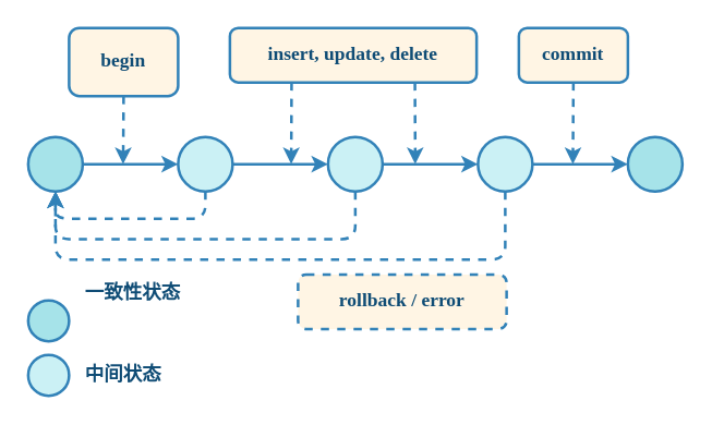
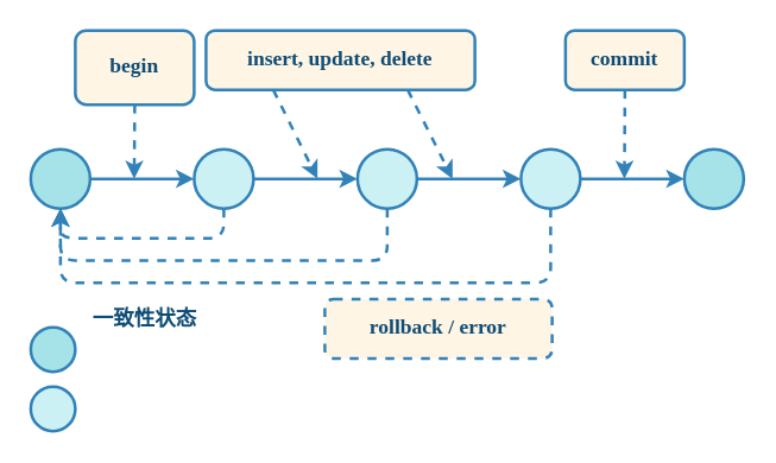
- <mxCell id="20" value="insert, update, delete" style="rounded=1;whiteSpace=wrap;html=1;fillColor=#FFF5E4;strokeColor=#3282B8;fontFamily=ZCOOL QingKe HuangYou;fontStyle=1;shadow=0;fontColor=#0F4C75;container=0;fontSize=14;strokeWidth=2;fontSource=https%3A%2F%2Ffonts.googleapis.com%2Fcss%3Ffamily%3DZCOOL%2BQingKe%2BHuangYou;" parent="1" vertex="1"><mxGeometry x="168" y="20" width="181" height="40" as="geometry" /></mxCell>
+ <mxCell id="20" value="insert, update, delete" style="rounded=1;whiteSpace=wrap;html=1;fillColor=#FFF5E4;strokeColor=#3282B8;fontFamily=ZCOOL QingKe HuangYou;fontStyle=1;shadow=0;fontColor=#0F4C75;container=0;fontSize=14;strokeWidth=2;fontSource=https%3A%2F%2Ffonts.googleapis.com%2Fcss%3Ffamily%3DZCOOL%2BQingKe%2BHuangYou;" parent="1" vertex="1"><mxGeometry x="138" y="20" width="181" height="40" as="geometry" /></mxCell>
- <mxCell id="25" value="中间状态" style="text;html=1;strokeColor=none;fillColor=none;align=left;verticalAlign=middle;whiteSpace=wrap;rounded=0;labelBorderColor=none;labelBackgroundColor=none;fontColor=#0F4C75;fontFamily=ZCOOL QingKe HuangYou;fontStyle=1;container=0;fontSize=14;fontSource=https%3A%2F%2Ffonts.googleapis.com%2Fcss%3Ffamily%3DZCOOL%2BQingKe%2BHuangYou;" parent="1" vertex="1"><mxGeometry x="60" y="260" width="100" height="30" as="geometry" /></mxCell>
